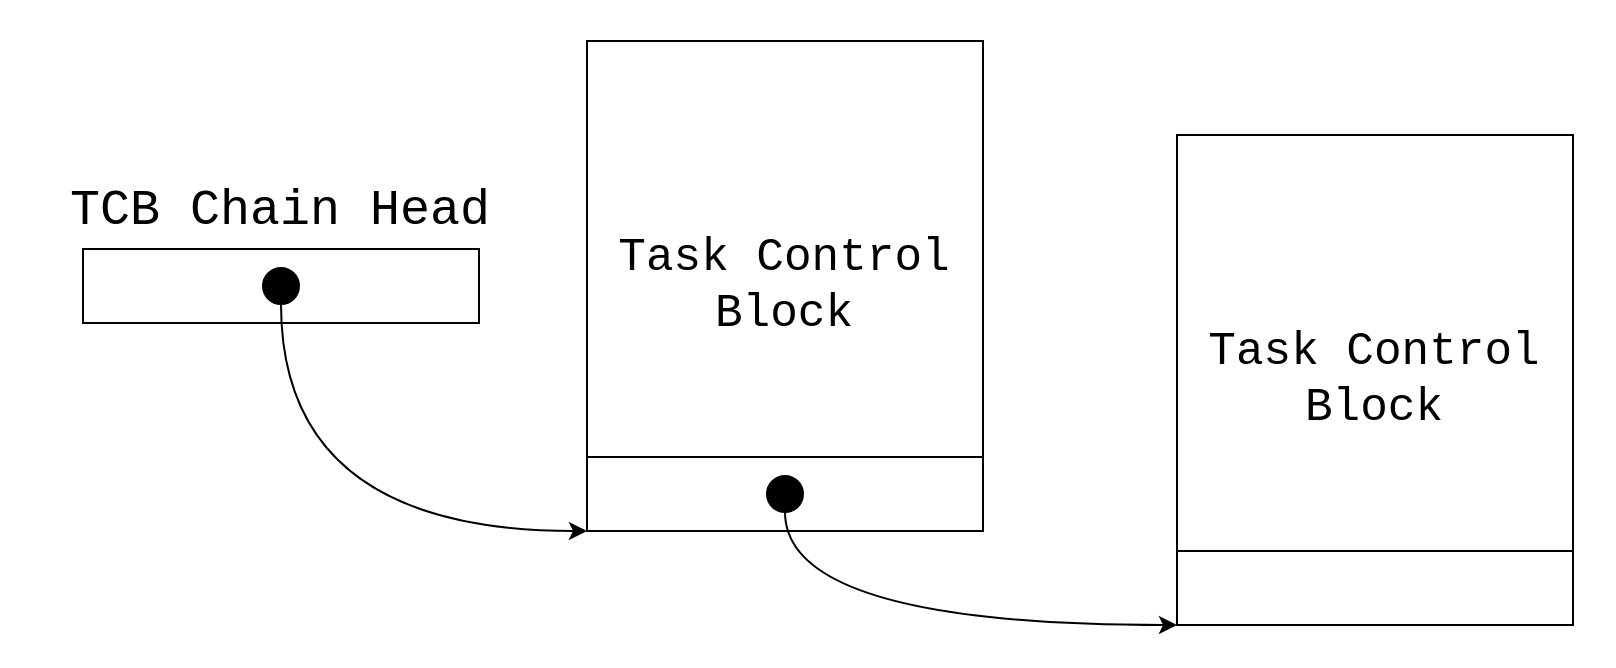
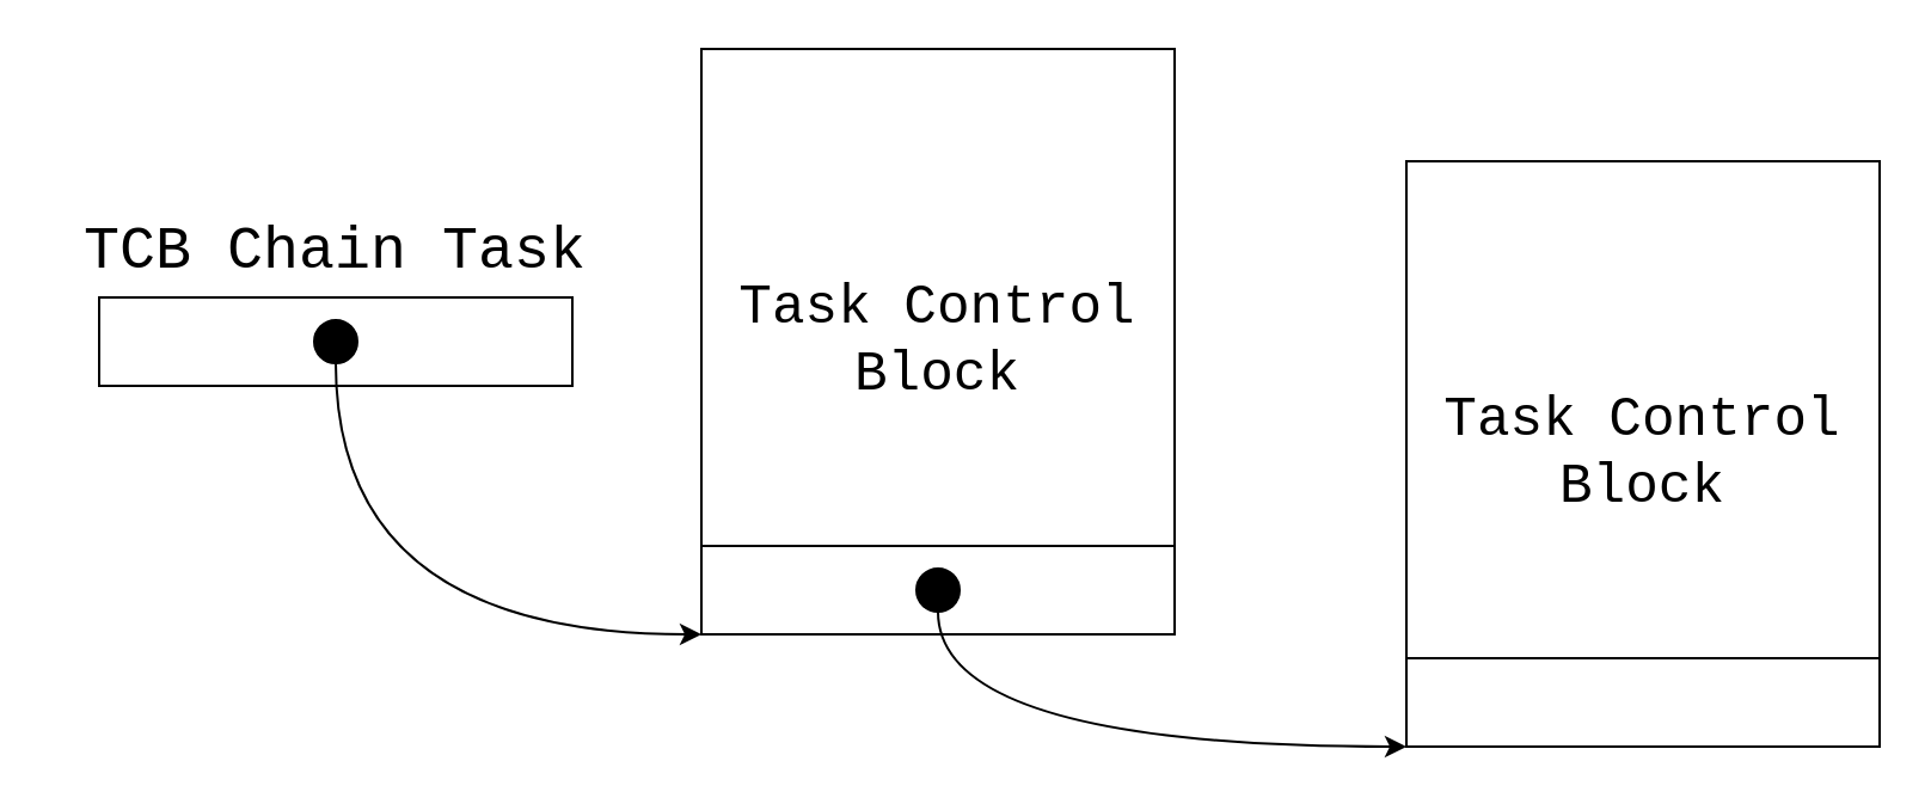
- <mxCell id="7" value="&lt;font style=&quot;font-size: 25px&quot; face=&quot;Courier New&quot;&gt;TCB Chain Head&lt;/font&gt;" style="text;html=1;strokeColor=none;fillColor=none;align=center;verticalAlign=middle;whiteSpace=wrap;rounded=0;" vertex="1" parent="1"><mxGeometry x="20" y="95" width="240" height="20" as="geometry" /></mxCell>
+ <mxCell id="7" value="&lt;font style=&quot;font-size: 25px&quot; face=&quot;Courier New&quot;&gt;TCB Chain Task&lt;/font&gt;" style="text;html=1;strokeColor=none;fillColor=none;align=center;verticalAlign=middle;whiteSpace=wrap;rounded=0;" vertex="1" parent="1"><mxGeometry x="20" y="95" width="240" height="20" as="geometry" /></mxCell>
